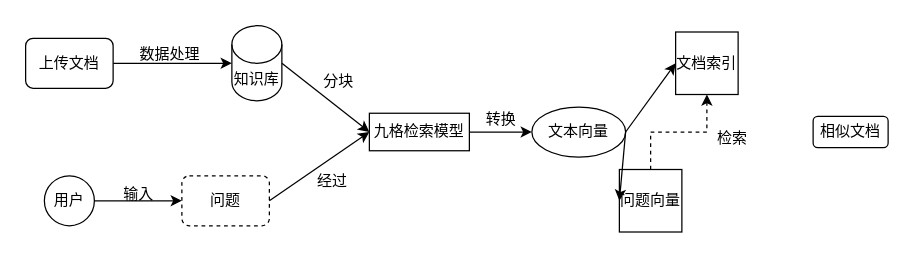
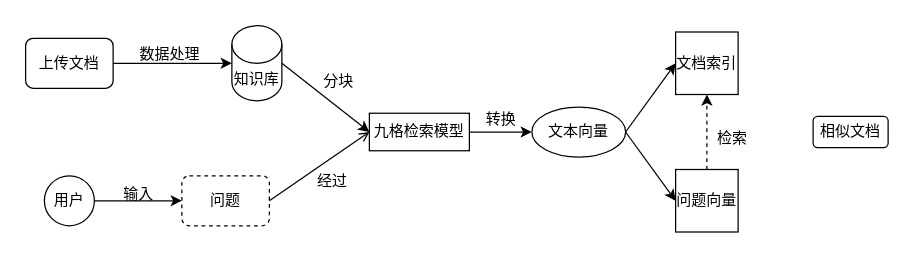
- <mxCell id="15" value="" style="endArrow=classic;html=1;rounded=0;entryX=0;entryY=0.5;entryDx=0;entryDy=0;exitX=1;exitY=0.5;exitDx=0;exitDy=0;" edge="1" parent="1" source="5" target="7"><mxGeometry width="50" height="50" relative="1" as="geometry"><mxPoint x="206.82" y="158.68" as="sourcePoint" /><mxPoint x="295" y="110" as="targetPoint" /></mxGeometry></mxCell>
+ <mxCell id="15" value="" style="endArrow=open;html=1;rounded=0;entryX=0;entryY=0.5;entryDx=0;entryDy=0;exitX=1;exitY=0.5;exitDx=0;exitDy=0;" edge="1" parent="1" source="5" target="7"><mxGeometry width="50" height="50" relative="1" as="geometry"><mxPoint x="206.82" y="158.68" as="sourcePoint" /><mxPoint x="295" y="110" as="targetPoint" /></mxGeometry></mxCell>
- <mxCell id="20" value="问题向量" style="whiteSpace=wrap;html=1;aspect=fixed;" vertex="1" parent="1"><mxGeometry x="495" y="135" width="50" height="50" as="geometry" /></mxCell>
+ <mxCell id="20" value="问题向量" style="whiteSpace=wrap;html=1;aspect=fixed;" vertex="1" parent="1"><mxGeometry x="540" y="135" width="50" height="50" as="geometry" /></mxCell>
